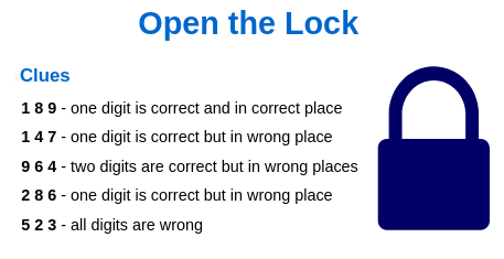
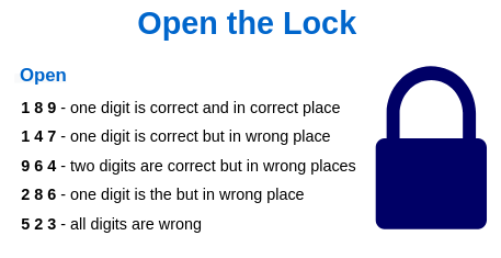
- <mxCell id="4" value="&lt;b style=&quot;color: rgb(0 , 0 , 0) ; font-family: &amp;#34;helvetica&amp;#34; ; font-style: normal ; letter-spacing: normal ; text-align: center ; text-indent: 0px ; text-transform: none ; word-spacing: 0px ; background-color: rgb(248 , 249 , 250)&quot;&gt;&lt;font color=&quot;#0066cc&quot; style=&quot;font-size: 28px&quot;&gt;&amp;nbsp;Clues&lt;/font&gt;&lt;/b&gt;" style="text;whiteSpace=wrap;html=1;" parent="1" vertex="1"><mxGeometry x="20" y="90" width="370" height="40" as="geometry" /></mxCell>
+ <mxCell id="4" value="&lt;b style=&quot;color: rgb(0 , 0 , 0) ; font-family: &amp;#34;helvetica&amp;#34; ; font-style: normal ; letter-spacing: normal ; text-align: center ; text-indent: 0px ; text-transform: none ; word-spacing: 0px ; background-color: rgb(248 , 249 , 250)&quot;&gt;&lt;font color=&quot;#0066cc&quot; style=&quot;font-size: 28px&quot;&gt;&amp;nbsp;Open&lt;/font&gt;&lt;/b&gt;" style="text;whiteSpace=wrap;html=1;" parent="1" vertex="1"><mxGeometry x="20" y="90" width="370" height="40" as="geometry" /></mxCell>
- <mxCell id="3" value="&lt;p style=&quot;box-sizing: border-box ; margin: 0px 0px 8px ; padding: 0px ; min-height: 24px ; line-height: 150% ; font-family: &amp;#34;proximanova&amp;#34; , &amp;#34;helvetica&amp;#34; , &amp;#34;arial&amp;#34; , sans-serif ; background-color: rgb(255 , 255 , 255) ; font-size: 24px&quot;&gt;&lt;font style=&quot;font-size: 24px&quot;&gt;&lt;b&gt;1 8 9&lt;/b&gt; - one digit is correct and in correct place&lt;/font&gt;&lt;/p&gt;&lt;p style=&quot;box-sizing: border-box ; margin: 0px 0px 8px ; padding: 0px ; min-height: 24px ; line-height: 150% ; font-family: &amp;#34;proximanova&amp;#34; , &amp;#34;helvetica&amp;#34; , &amp;#34;arial&amp;#34; , sans-serif ; background-color: rgb(255 , 255 , 255) ; font-size: 24px&quot;&gt;&lt;b&gt;1 4 7&lt;/b&gt; - one digit is correct&amp;nbsp;but in wrong place&lt;/p&gt;&lt;p style=&quot;box-sizing: border-box ; margin: 0px 0px 8px ; padding: 0px ; min-height: 24px ; line-height: 150% ; font-family: &amp;#34;proximanova&amp;#34; , &amp;#34;helvetica&amp;#34; , &amp;#34;arial&amp;#34; , sans-serif ; background-color: rgb(255 , 255 , 255) ; font-size: 24px&quot;&gt;&lt;b&gt;9 6 4&lt;/b&gt; - two digits are correct but in wrong places&lt;/p&gt;&lt;p style=&quot;box-sizing: border-box ; margin: 0px 0px 8px ; padding: 0px ; min-height: 24px ; line-height: 150% ; font-family: &amp;#34;proximanova&amp;#34; , &amp;#34;helvetica&amp;#34; , &amp;#34;arial&amp;#34; , sans-serif ; background-color: rgb(255 , 255 , 255) ; font-size: 24px&quot;&gt;&lt;b&gt;2 8 6&lt;/b&gt; - one digit is correct but in wrong place&lt;/p&gt;&lt;p style=&quot;box-sizing: border-box ; margin: 0px 0px 8px ; padding: 0px ; min-height: 24px ; line-height: 150% ; font-family: &amp;#34;proximanova&amp;#34; , &amp;#34;helvetica&amp;#34; , &amp;#34;arial&amp;#34; , sans-serif ; background-color: rgb(255 , 255 , 255) ; font-size: 24px&quot;&gt;&lt;b&gt;5 2 3&lt;/b&gt; - all digits are wrong&lt;/p&gt;" style="text;html=1;resizable=0;autosize=1;align=left;verticalAlign=middle;points=[];fillColor=none;strokeColor=none;rounded=0;" parent="1" vertex="1"><mxGeometry x="30" y="140" width="530" height="230" as="geometry" /></mxCell>
+ <mxCell id="3" value="&lt;p style=&quot;box-sizing: border-box ; margin: 0px 0px 8px ; padding: 0px ; min-height: 24px ; line-height: 150% ; font-family: &amp;#34;proximanova&amp;#34; , &amp;#34;helvetica&amp;#34; , &amp;#34;arial&amp;#34; , sans-serif ; background-color: rgb(255 , 255 , 255) ; font-size: 24px&quot;&gt;&lt;font style=&quot;font-size: 24px&quot;&gt;&lt;b&gt;1 8 9&lt;/b&gt; - one digit is correct and in correct place&lt;/font&gt;&lt;/p&gt;&lt;p style=&quot;box-sizing: border-box ; margin: 0px 0px 8px ; padding: 0px ; min-height: 24px ; line-height: 150% ; font-family: &amp;#34;proximanova&amp;#34; , &amp;#34;helvetica&amp;#34; , &amp;#34;arial&amp;#34; , sans-serif ; background-color: rgb(255 , 255 , 255) ; font-size: 24px&quot;&gt;&lt;b&gt;1 4 7&lt;/b&gt; - one digit is correct&amp;nbsp;but in wrong place&lt;/p&gt;&lt;p style=&quot;box-sizing: border-box ; margin: 0px 0px 8px ; padding: 0px ; min-height: 24px ; line-height: 150% ; font-family: &amp;#34;proximanova&amp;#34; , &amp;#34;helvetica&amp;#34; , &amp;#34;arial&amp;#34; , sans-serif ; background-color: rgb(255 , 255 , 255) ; font-size: 24px&quot;&gt;&lt;b&gt;9 6 4&lt;/b&gt; - two digits are correct but in wrong places&lt;/p&gt;&lt;p style=&quot;box-sizing: border-box ; margin: 0px 0px 8px ; padding: 0px ; min-height: 24px ; line-height: 150% ; font-family: &amp;#34;proximanova&amp;#34; , &amp;#34;helvetica&amp;#34; , &amp;#34;arial&amp;#34; , sans-serif ; background-color: rgb(255 , 255 , 255) ; font-size: 24px&quot;&gt;&lt;b&gt;2 8 6&lt;/b&gt; - one digit is the but in wrong place&lt;/p&gt;&lt;p style=&quot;box-sizing: border-box ; margin: 0px 0px 8px ; padding: 0px ; min-height: 24px ; line-height: 150% ; font-family: &amp;#34;proximanova&amp;#34; , &amp;#34;helvetica&amp;#34; , &amp;#34;arial&amp;#34; , sans-serif ; background-color: rgb(255 , 255 , 255) ; font-size: 24px&quot;&gt;&lt;b&gt;5 2 3&lt;/b&gt; - all digits are wrong&lt;/p&gt;" style="text;html=1;resizable=0;autosize=1;align=left;verticalAlign=middle;points=[];fillColor=none;strokeColor=none;rounded=0;" parent="1" vertex="1"><mxGeometry x="30" y="140" width="530" height="230" as="geometry" /></mxCell>
